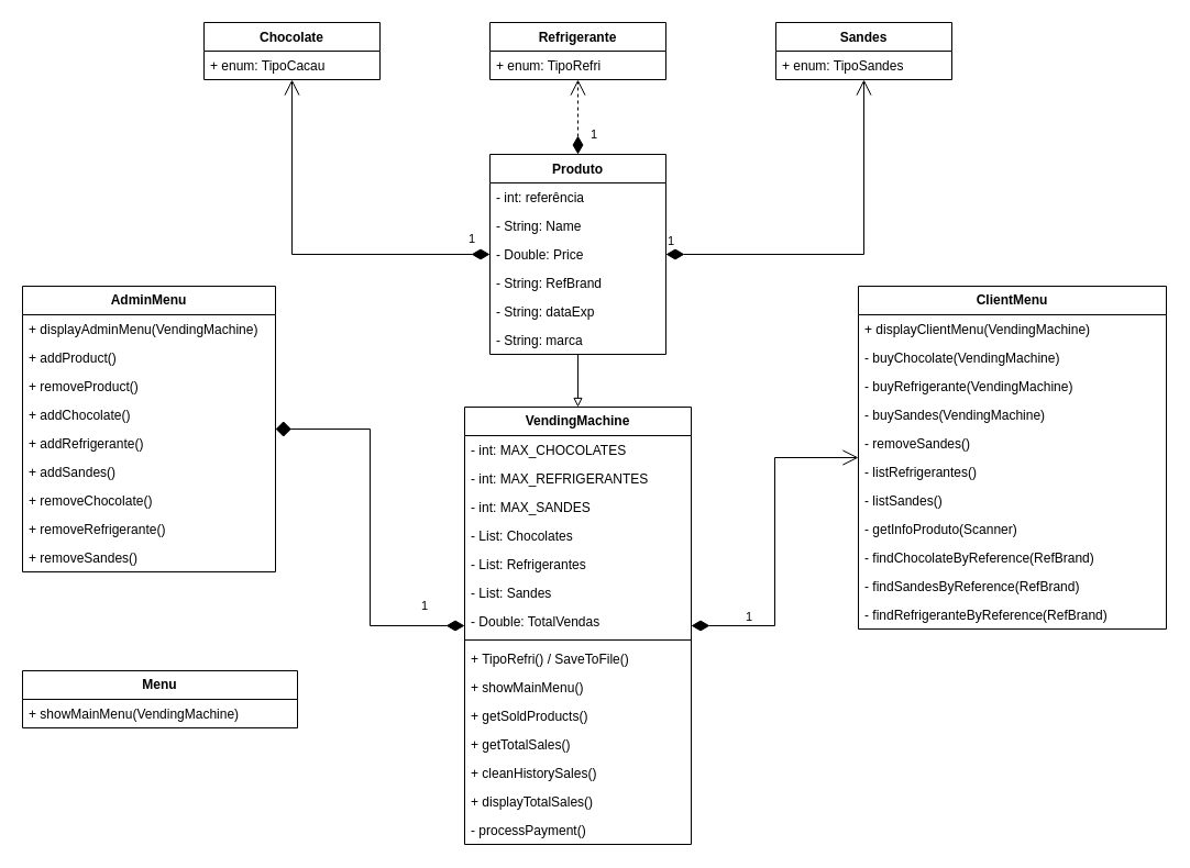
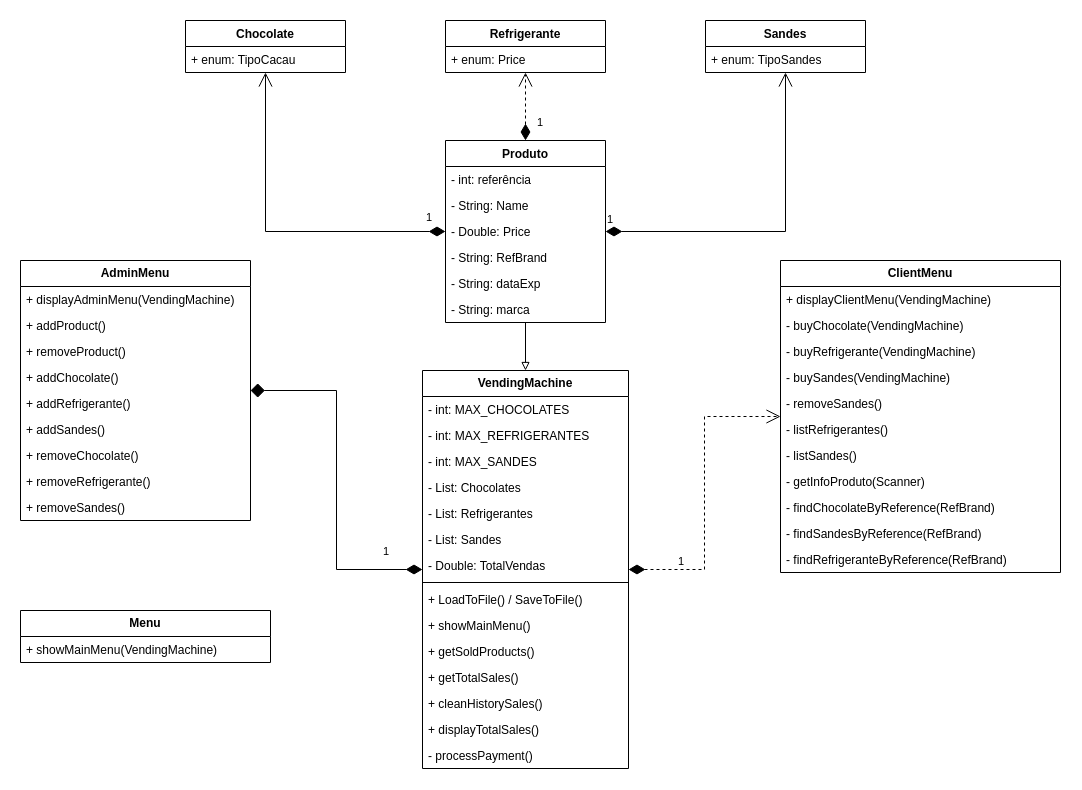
- <mxCell id="13" value="+ enum: TipoRefri" style="text;strokeColor=none;fillColor=none;align=left;verticalAlign=top;spacingLeft=4;spacingRight=4;overflow=hidden;rotatable=0;points=[[0,0.5],[1,0.5]];portConstraint=eastwest;whiteSpace=wrap;html=1;" parent="12" vertex="1"><mxGeometry y="26" width="160" height="26" as="geometry" /></mxCell>
+ <mxCell id="13" value="+ enum: Price" style="text;strokeColor=none;fillColor=none;align=left;verticalAlign=top;spacingLeft=4;spacingRight=4;overflow=hidden;rotatable=0;points=[[0,0.5],[1,0.5]];portConstraint=eastwest;whiteSpace=wrap;html=1;" parent="12" vertex="1"><mxGeometry y="26" width="160" height="26" as="geometry" /></mxCell>
- <mxCell id="60" value="1" style="endArrow=open;html=1;endSize=12;startArrow=diamondThin;startSize=14;startFill=1;align=left;verticalAlign=bottom;rounded=0;edgeStyle=orthogonalEdgeStyle;" edge="1" parent="1" source="19" target="45"><mxGeometry x="-0.688" y="-1" relative="1" as="geometry"><mxPoint x="261" y="633" as="sourcePoint" /><mxPoint x="230" y="564" as="targetPoint" /><mxPoint as="offset" /></mxGeometry></mxCell>
+ <mxCell id="60" value="1" style="endArrow=open;html=1;endSize=12;startArrow=diamondThin;startSize=14;startFill=1;align=left;verticalAlign=bottom;rounded=0;edgeStyle=orthogonalEdgeStyle;dashed=1;" edge="1" parent="1" source="19" target="45"><mxGeometry x="-0.688" y="-1" relative="1" as="geometry"><mxPoint x="261" y="633" as="sourcePoint" /><mxPoint x="230" y="564" as="targetPoint" /><mxPoint as="offset" /></mxGeometry></mxCell>
- <mxCell id="28" value="+ TipoRefri() / SaveToFile()" style="text;strokeColor=none;fillColor=none;align=left;verticalAlign=top;spacingLeft=4;spacingRight=4;overflow=hidden;rotatable=0;points=[[0,0.5],[1,0.5]];portConstraint=eastwest;whiteSpace=wrap;html=1;" vertex="1" parent="19"><mxGeometry y="216" width="206" height="26" as="geometry" /></mxCell>
+ <mxCell id="28" value="+ LoadToFile() / SaveToFile()" style="text;strokeColor=none;fillColor=none;align=left;verticalAlign=top;spacingLeft=4;spacingRight=4;overflow=hidden;rotatable=0;points=[[0,0.5],[1,0.5]];portConstraint=eastwest;whiteSpace=wrap;html=1;" vertex="1" parent="19"><mxGeometry y="216" width="206" height="26" as="geometry" /></mxCell>
